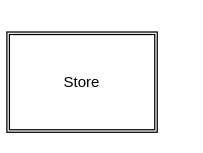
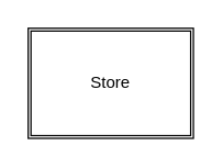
- <mxCell id="2" value="Store&lt;br&gt;" style="shape=ext;double=1;rounded=0;whiteSpace=wrap;html=1;" vertex="1" parent="1"><mxGeometry x="5" y="25" width="120" height="80" as="geometry" /></mxCell>
+ <mxCell id="2" value="Store&lt;br&gt;" style="shape=ext;double=1;rounded=0;whiteSpace=wrap;html=1;" vertex="1" parent="1"><mxGeometry x="20" y="20" width="120" height="80" as="geometry" /></mxCell>
